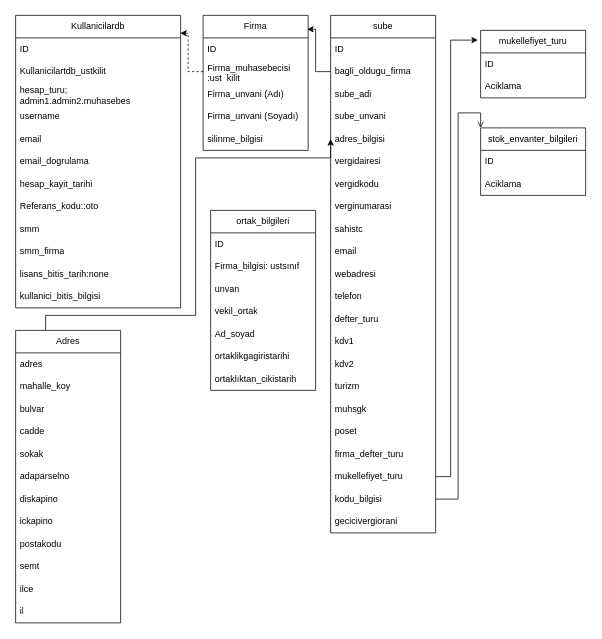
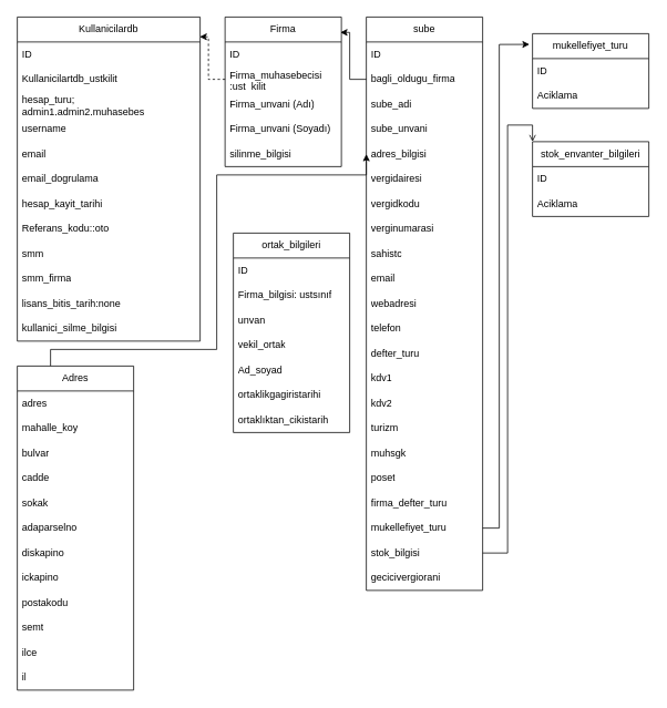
- <mxCell id="14" value="kullanici_bitis_bilgisi" style="text;strokeColor=none;fillColor=none;align=left;verticalAlign=middle;spacingLeft=4;spacingRight=4;overflow=hidden;points=[[0,0.5],[1,0.5]];portConstraint=eastwest;rotatable=0;whiteSpace=wrap;html=1;" parent="2" vertex="1"><mxGeometry y="360" width="220" height="30" as="geometry" /></mxCell>
+ <mxCell id="14" value="kullanici_silme_bilgisi" style="text;strokeColor=none;fillColor=none;align=left;verticalAlign=middle;spacingLeft=4;spacingRight=4;overflow=hidden;points=[[0,0.5],[1,0.5]];portConstraint=eastwest;rotatable=0;whiteSpace=wrap;html=1;" parent="2" vertex="1"><mxGeometry y="360" width="220" height="30" as="geometry" /></mxCell>
- <mxCell id="43" value="kodu_bilgisi" style="text;strokeColor=none;fillColor=none;align=left;verticalAlign=middle;spacingLeft=4;spacingRight=4;overflow=hidden;points=[[0,0.5],[1,0.5]];portConstraint=eastwest;rotatable=0;whiteSpace=wrap;html=1;" parent="22" vertex="1"><mxGeometry y="630" width="140" height="30" as="geometry" /></mxCell>
+ <mxCell id="43" value="stok_bilgisi" style="text;strokeColor=none;fillColor=none;align=left;verticalAlign=middle;spacingLeft=4;spacingRight=4;overflow=hidden;points=[[0,0.5],[1,0.5]];portConstraint=eastwest;rotatable=0;whiteSpace=wrap;html=1;" parent="22" vertex="1"><mxGeometry y="630" width="140" height="30" as="geometry" /></mxCell>
